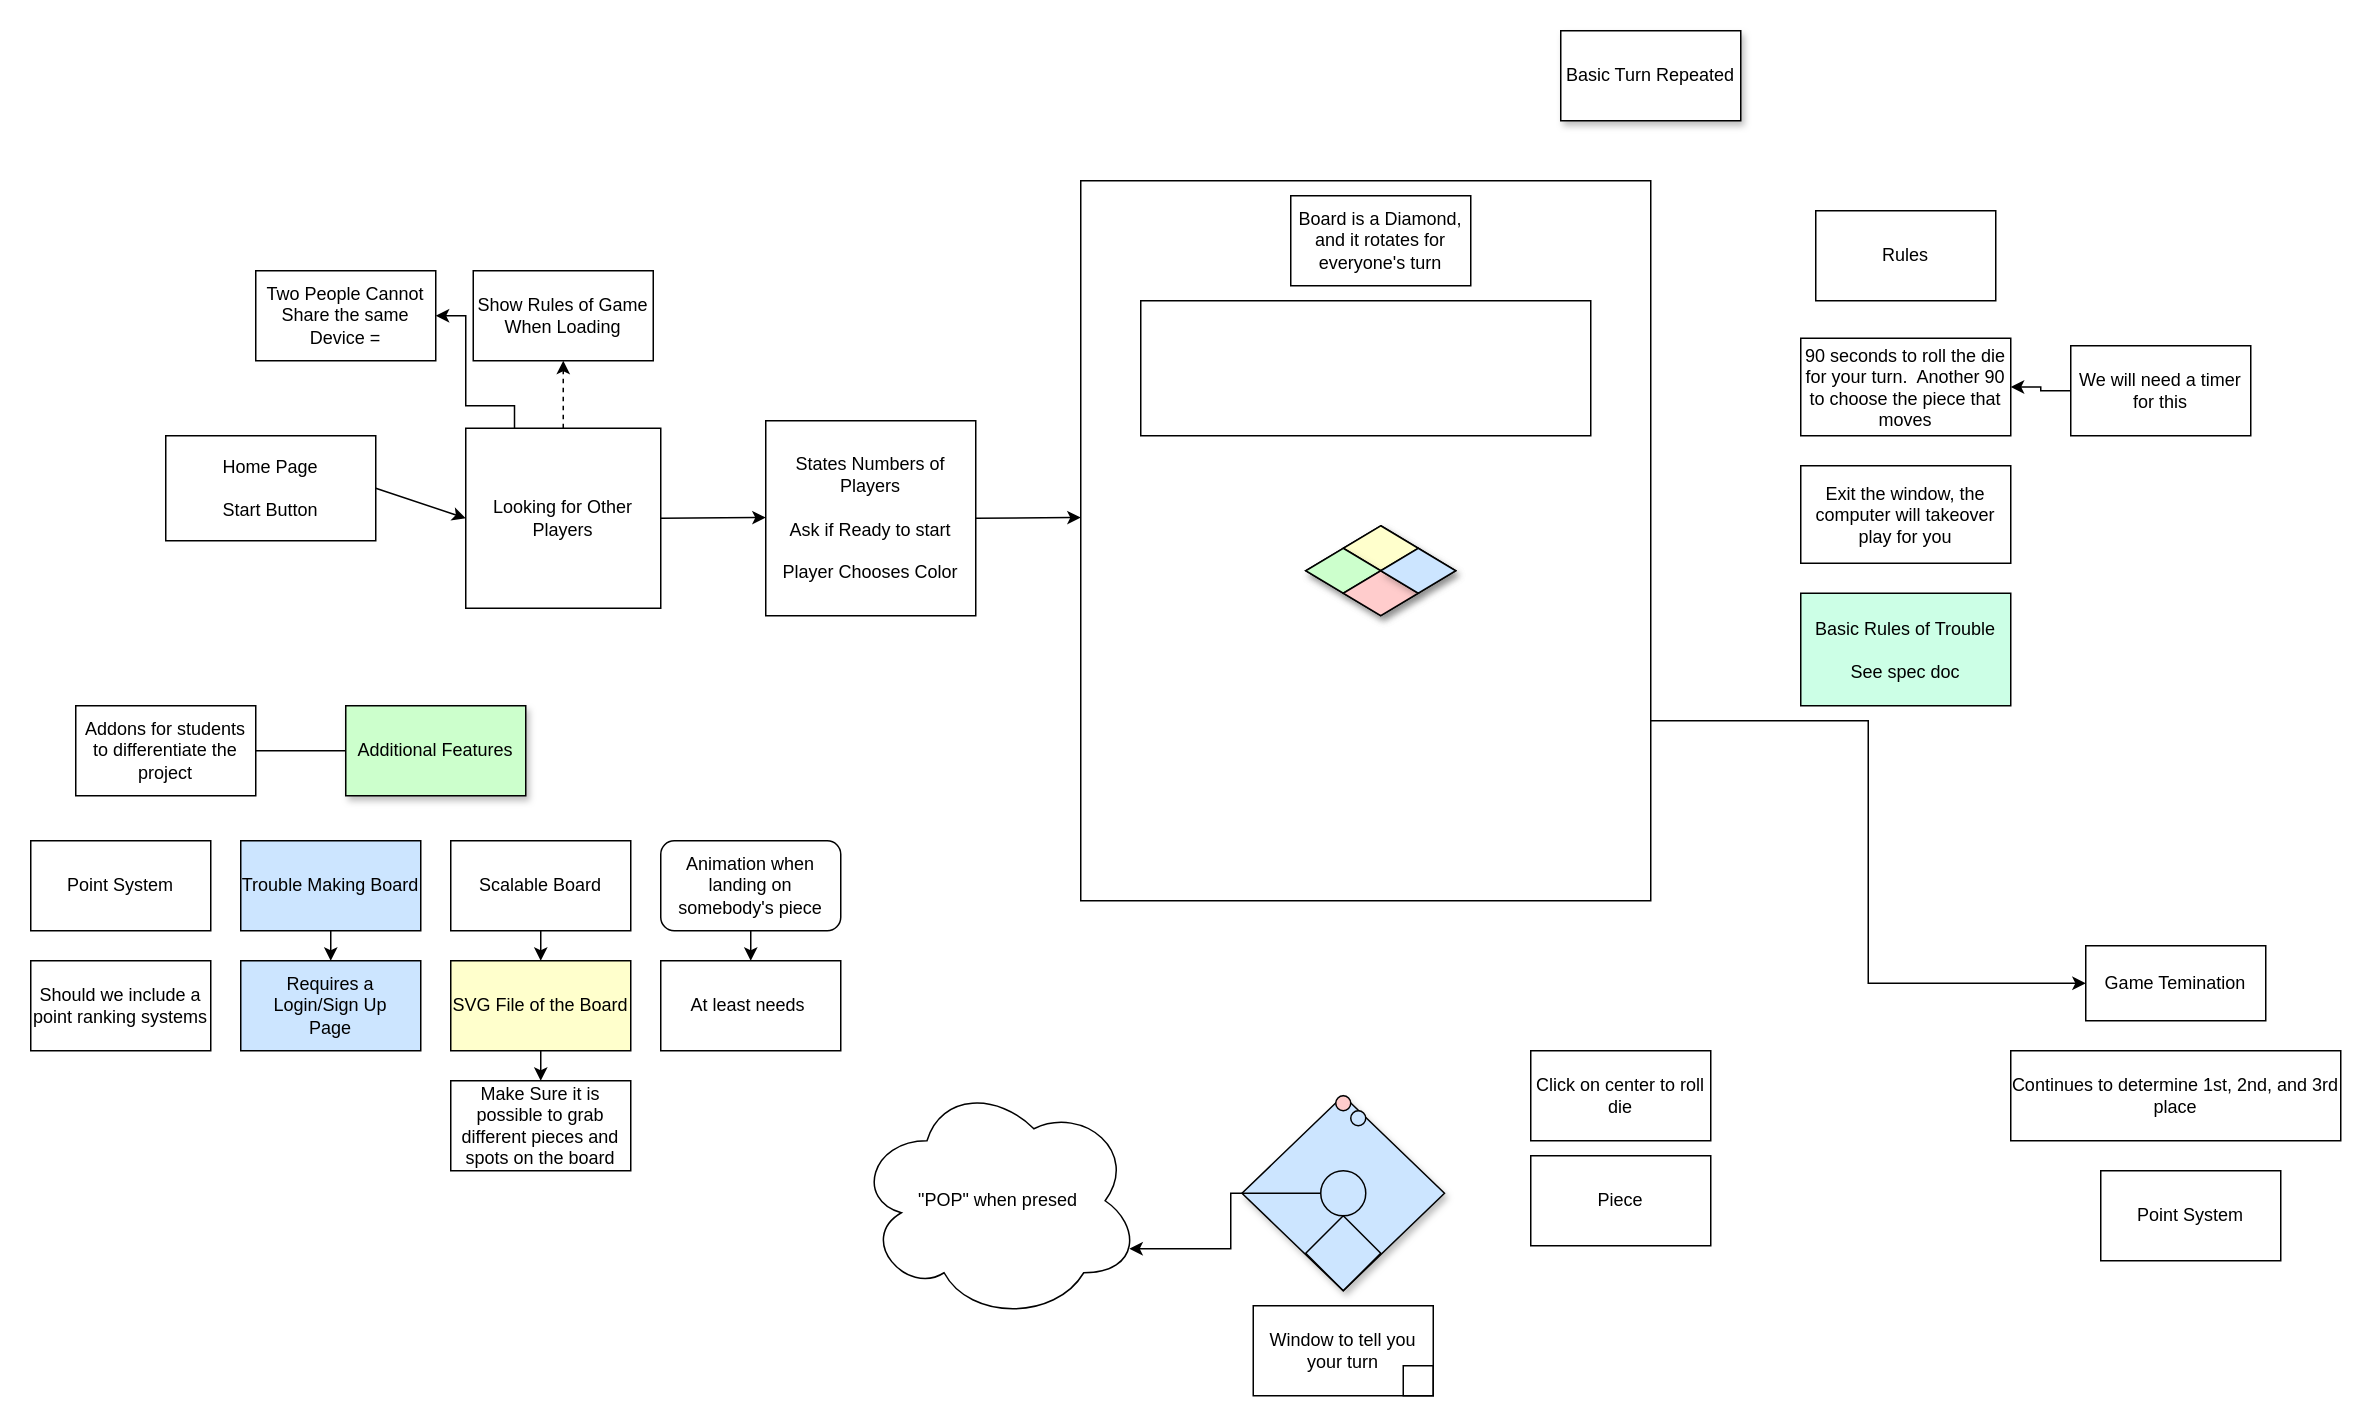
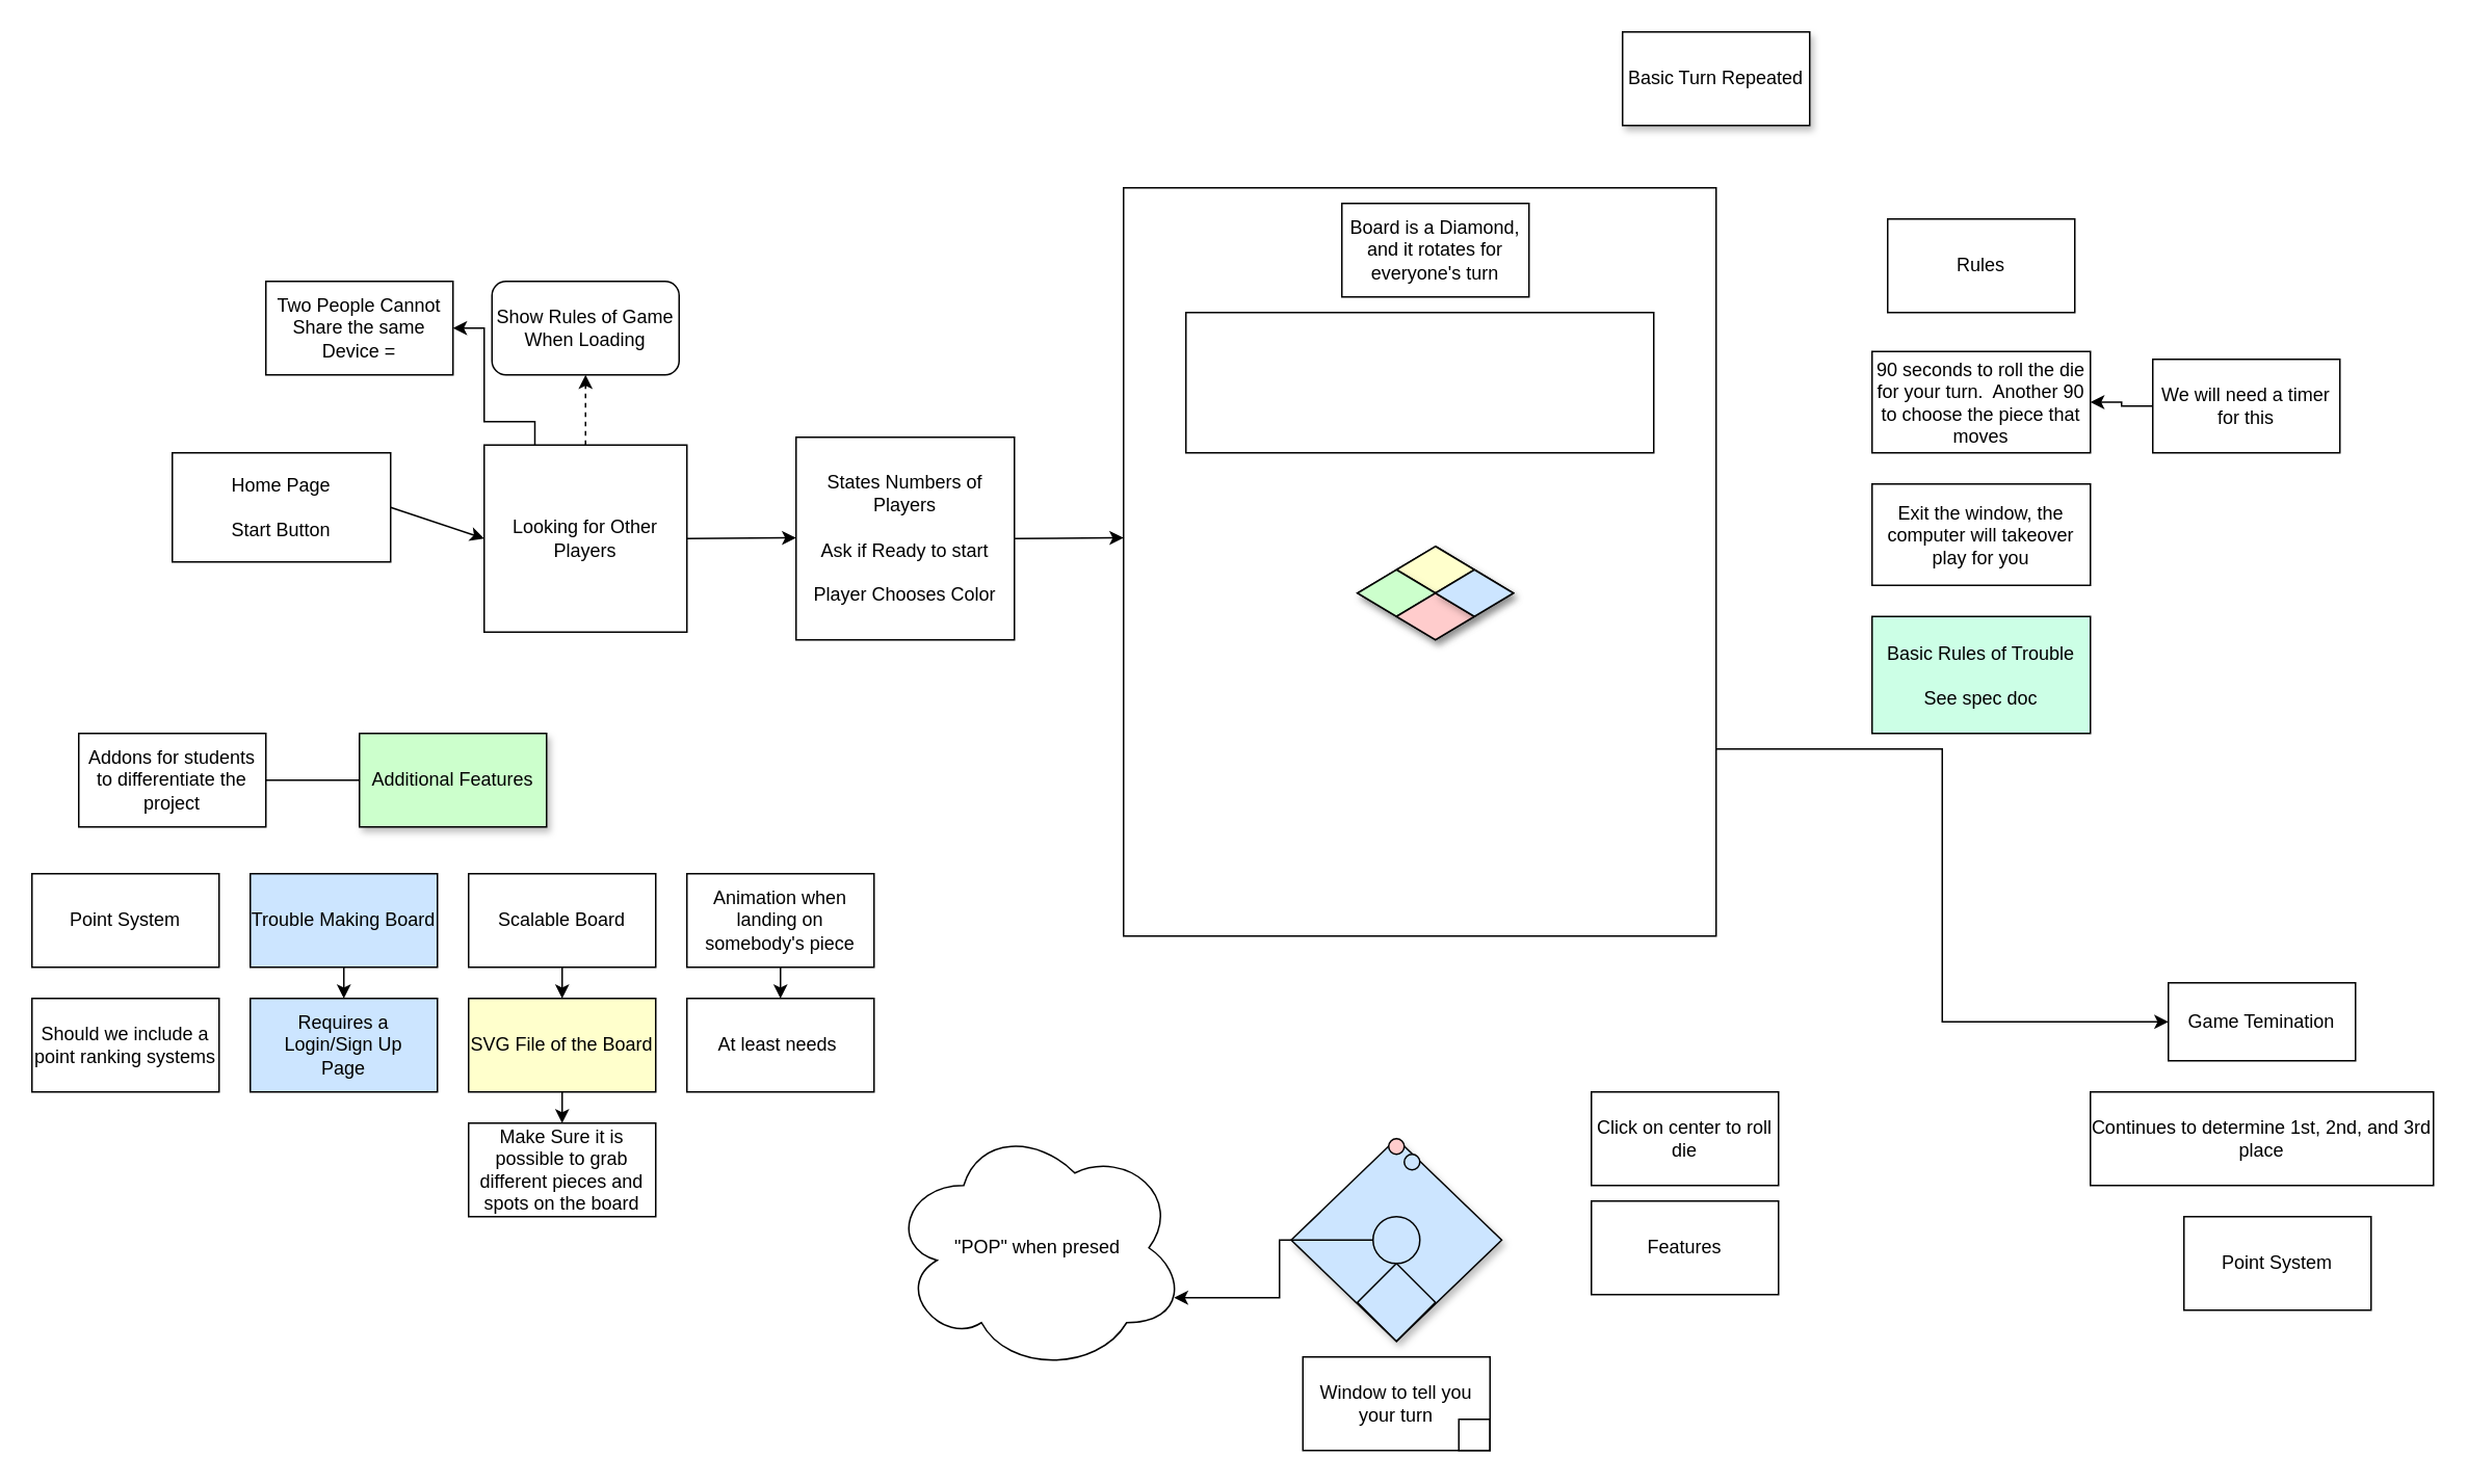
- <mxCell id="31" value="Show Rules of Game When Loading" style="rounded=0;whiteSpace=wrap;html=1;shadow=0;strokeColor=#000000;fillColor=#FFFFFF;" parent="1" vertex="1"><mxGeometry x="315" y="180" width="120" height="60" as="geometry" /></mxCell>
+ <mxCell id="31" value="Show Rules of Game When Loading" style="whiteSpace=wrap;html=1;shadow=0;strokeColor=#000000;fillColor=#FFFFFF;rounded=1;" parent="1" vertex="1"><mxGeometry x="315" y="180" width="120" height="60" as="geometry" /></mxCell>
- <mxCell id="45" value="Animation when landing on somebody's piece" style="whiteSpace=wrap;html=1;shadow=0;strokeColor=#000000;fillColor=none;rounded=1;" parent="1" vertex="1"><mxGeometry x="440" y="560" width="120" height="60" as="geometry" /></mxCell>
+ <mxCell id="45" value="Animation when landing on somebody's piece" style="rounded=0;whiteSpace=wrap;html=1;shadow=0;strokeColor=#000000;fillColor=none;" parent="1" vertex="1"><mxGeometry x="440" y="560" width="120" height="60" as="geometry" /></mxCell>
- <mxCell id="44" value="Piece" style="rounded=0;whiteSpace=wrap;html=1;shadow=0;strokeColor=#000000;fillColor=none;" parent="1" vertex="1"><mxGeometry x="1020" y="770" width="120" height="60" as="geometry" /></mxCell>
+ <mxCell id="44" value="Features" style="rounded=0;whiteSpace=wrap;html=1;shadow=0;strokeColor=#000000;fillColor=none;" parent="1" vertex="1"><mxGeometry x="1020" y="770" width="120" height="60" as="geometry" /></mxCell>
